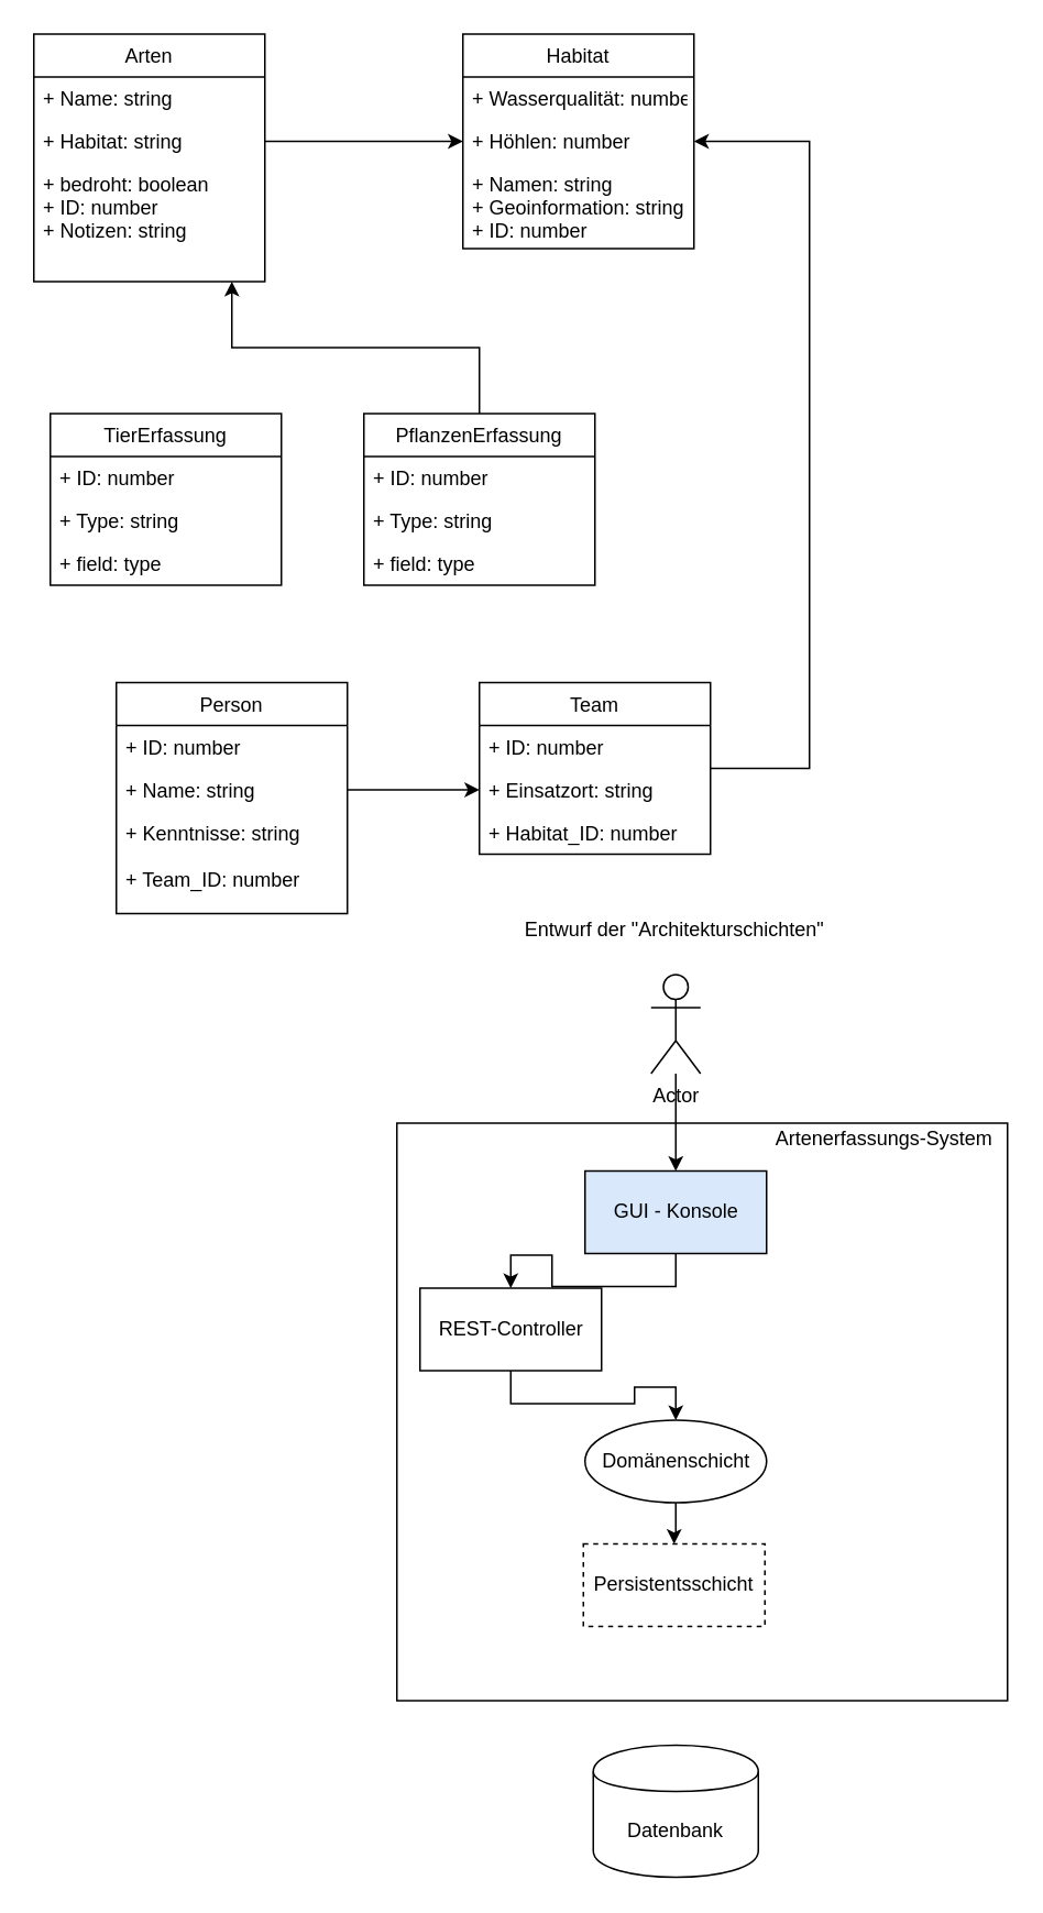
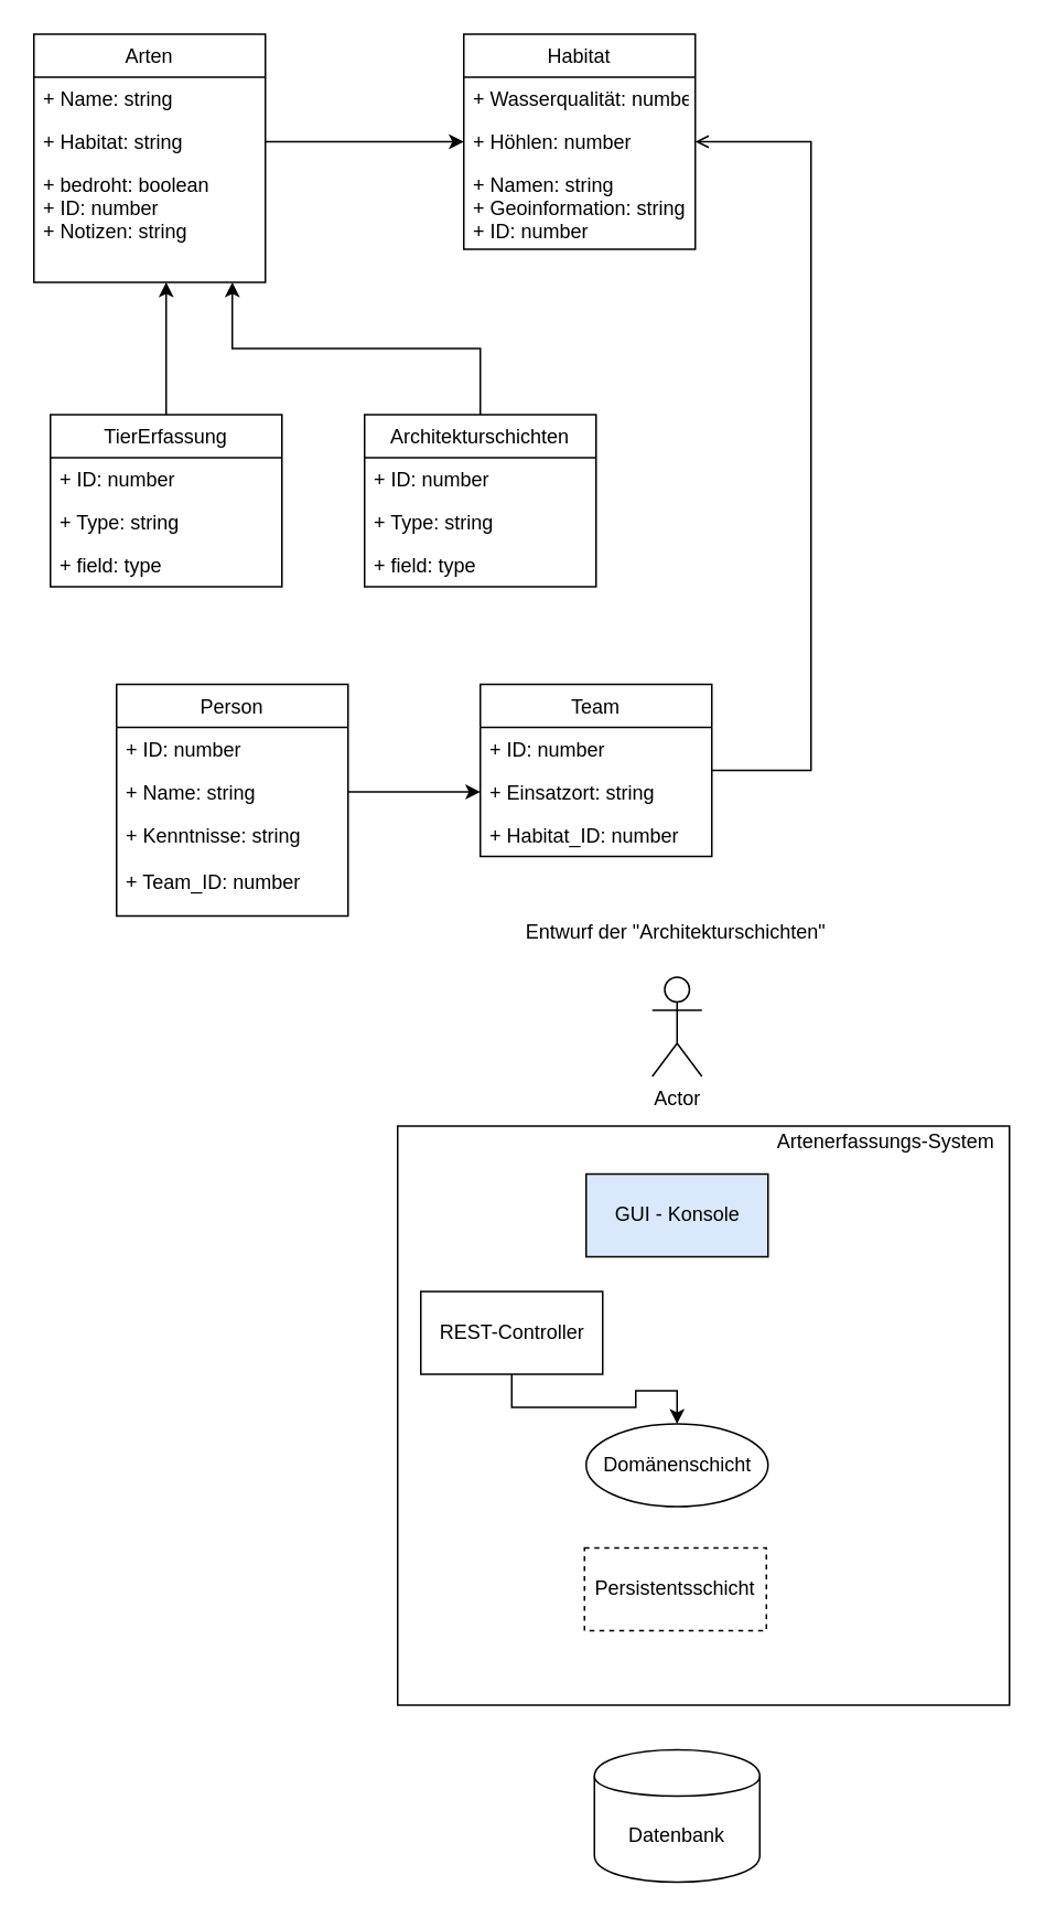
- <mxCell id="26" style="edgeStyle=orthogonalEdgeStyle;rounded=0;orthogonalLoop=1;jettySize=auto;html=1;" edge="1" parent="1" source="27" target="9"><mxGeometry relative="1" as="geometry"><Array as="points"><mxPoint x="490" y="465" /><mxPoint x="490" y="85" /></Array></mxGeometry></mxCell>
+ <mxCell id="26" style="edgeStyle=orthogonalEdgeStyle;rounded=0;orthogonalLoop=1;jettySize=auto;html=1;endArrow=open;" edge="1" parent="1" source="27" target="9"><mxGeometry relative="1" as="geometry"><Array as="points"><mxPoint x="490" y="465" /><mxPoint x="490" y="85" /></Array></mxGeometry></mxCell>
+ <mxCell id="12" style="edgeStyle=orthogonalEdgeStyle;rounded=0;orthogonalLoop=1;jettySize=auto;html=1;" edge="1" parent="1" source="13" target="6"><mxGeometry relative="1" as="geometry"><Array as="points"><mxPoint x="100" y="180" /><mxPoint x="100" y="180" /></Array></mxGeometry></mxCell>
- <mxCell id="18" value="PflanzenErfassung" style="swimlane;fontStyle=0;childLayout=stackLayout;horizontal=1;startSize=26;fillColor=none;horizontalStack=0;resizeParent=1;resizeParentMax=0;resizeLast=0;collapsible=1;marginBottom=0;" vertex="1" parent="1"><mxGeometry x="220" y="250" width="140" height="104" as="geometry" /></mxCell>
+ <mxCell id="18" value="Architekturschichten" style="swimlane;fontStyle=0;childLayout=stackLayout;horizontal=1;startSize=26;fillColor=none;horizontalStack=0;resizeParent=1;resizeParentMax=0;resizeLast=0;collapsible=1;marginBottom=0;" vertex="1" parent="1"><mxGeometry x="220" y="250" width="140" height="104" as="geometry" /></mxCell>
- <mxCell id="36" style="edgeStyle=orthogonalEdgeStyle;rounded=0;orthogonalLoop=1;jettySize=auto;html=1;" edge="1" parent="1" source="37" target="33"><mxGeometry relative="1" as="geometry" /></mxCell>
- <mxCell id="32" style="edgeStyle=orthogonalEdgeStyle;rounded=0;orthogonalLoop=1;jettySize=auto;html=1;" edge="1" parent="1" source="33" target="42"><mxGeometry relative="1" as="geometry" /></mxCell>
- <mxCell id="34" style="edgeStyle=orthogonalEdgeStyle;rounded=0;orthogonalLoop=1;jettySize=auto;html=1;" edge="1" parent="1" source="35" target="40"><mxGeometry relative="1" as="geometry" /></mxCell>
